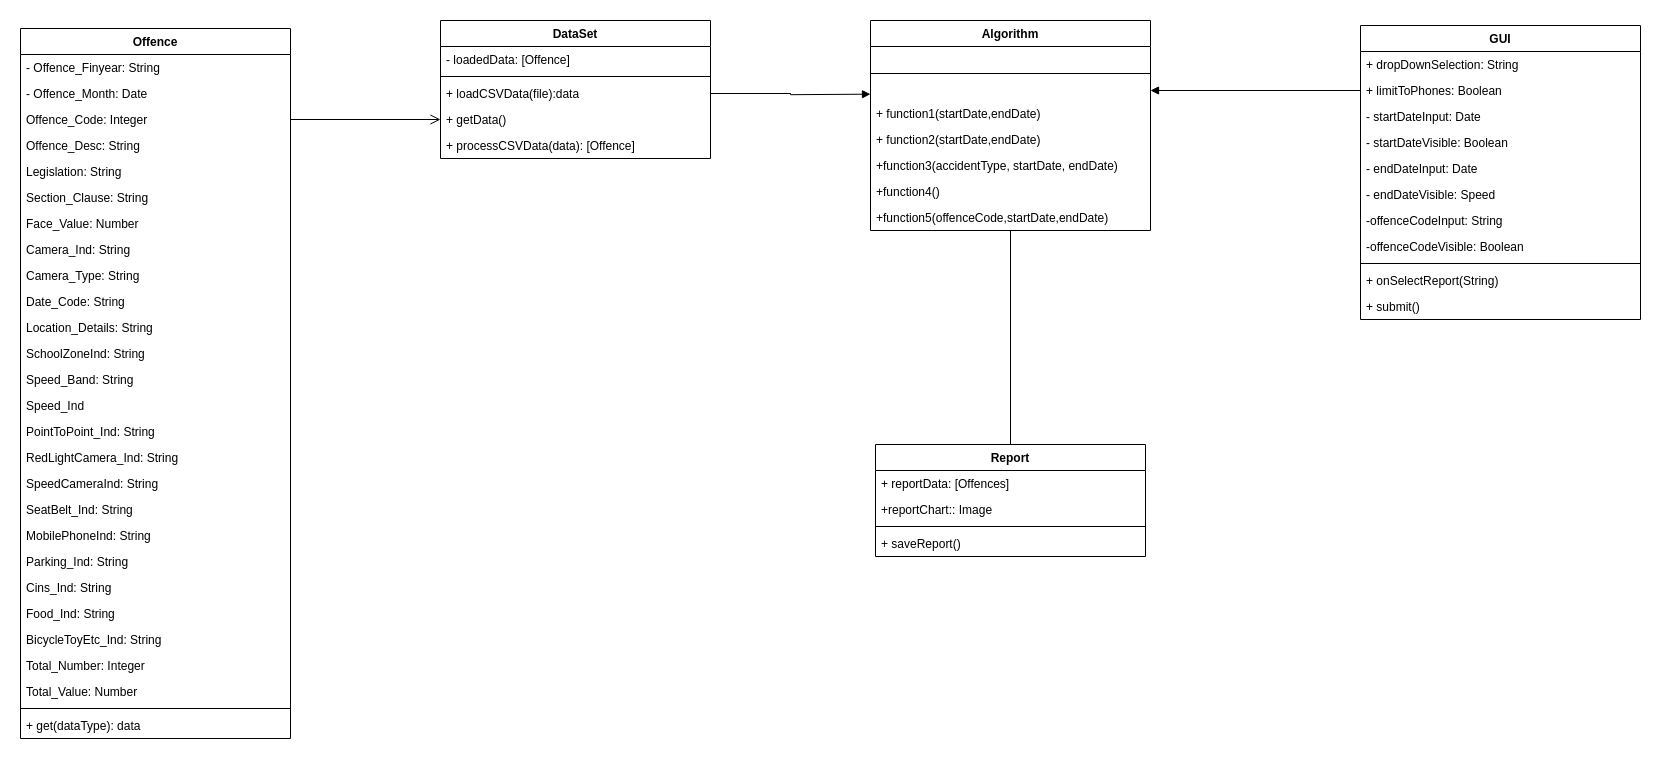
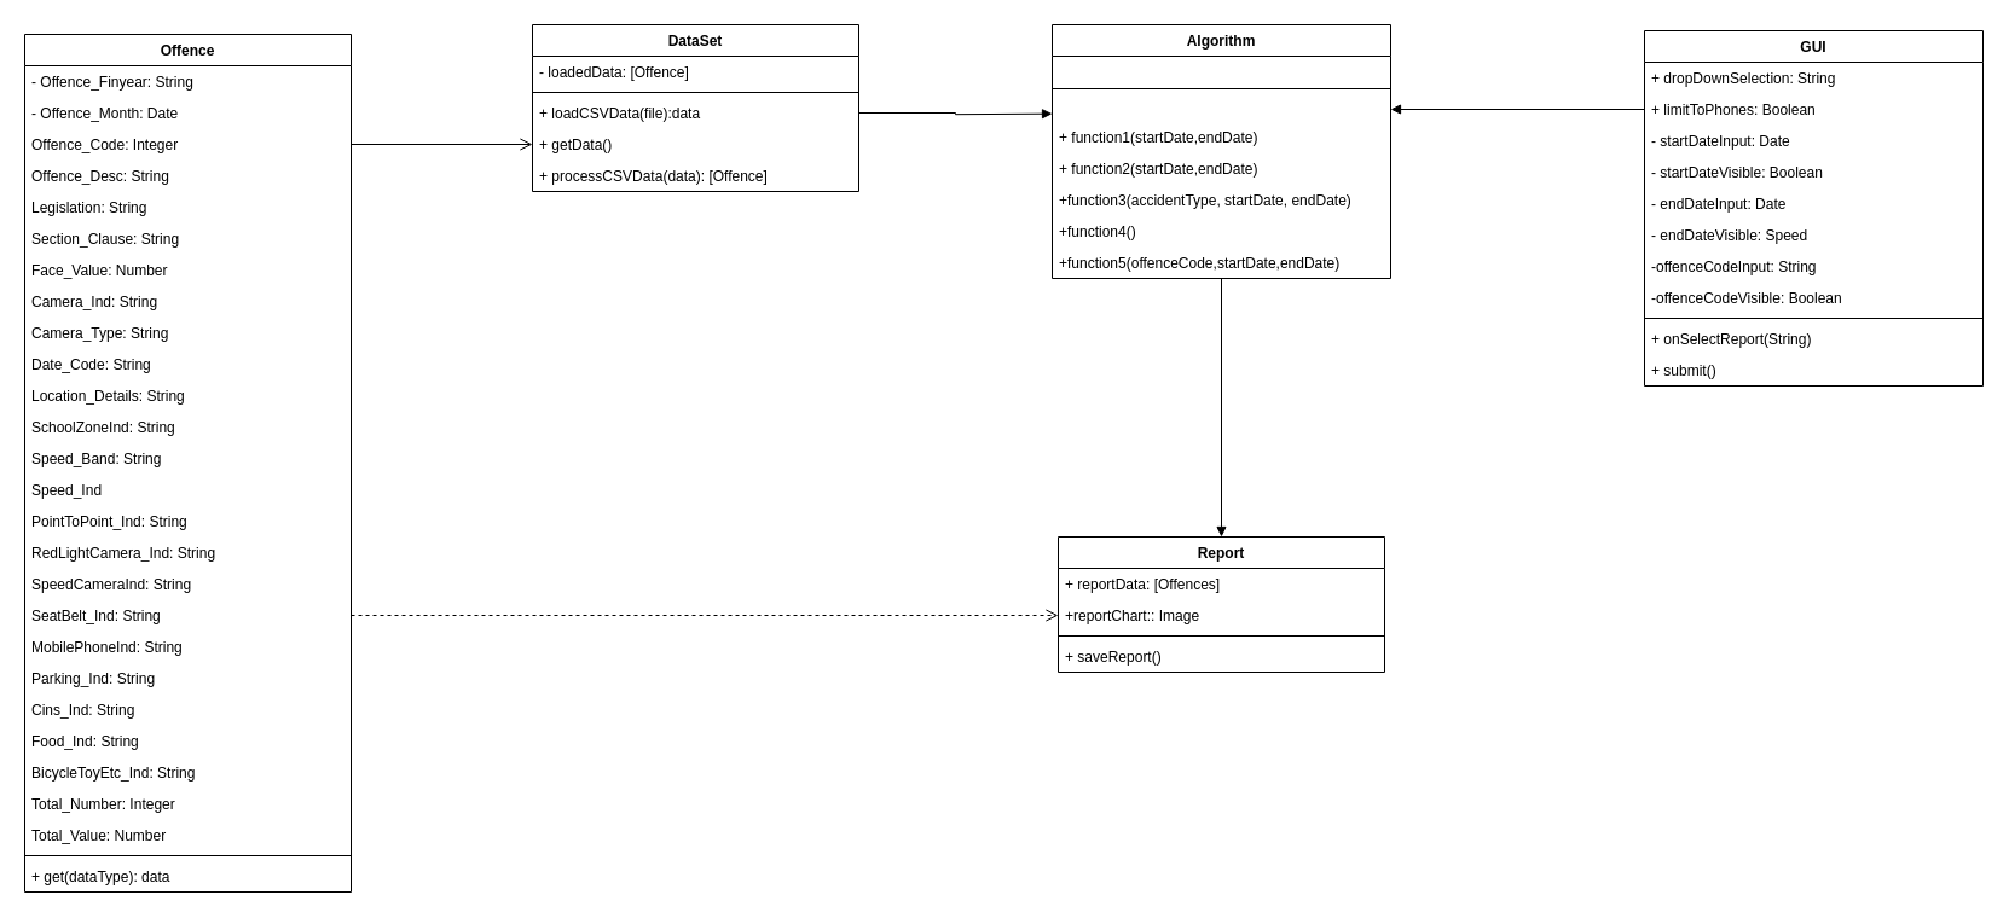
- <mxCell id="48" style="edgeStyle=orthogonalEdgeStyle;rounded=0;orthogonalLoop=1;jettySize=auto;html=1;entryX=0.5;entryY=0;entryDx=0;entryDy=0;endArrow=none;endFill=1;endSize=6;" edge="1" parent="1" source="49" target="56"><mxGeometry relative="1" as="geometry" /></mxCell>
+ <mxCell id="48" style="edgeStyle=orthogonalEdgeStyle;rounded=0;orthogonalLoop=1;jettySize=auto;html=1;entryX=0.5;entryY=0;entryDx=0;entryDy=0;endArrow=block;endFill=1;endSize=6;" edge="1" parent="1" source="49" target="56"><mxGeometry relative="1" as="geometry" /></mxCell>
+ <mxCell id="64" style="edgeStyle=orthogonalEdgeStyle;rounded=0;orthogonalLoop=1;jettySize=auto;html=1;exitX=1;exitY=0.5;exitDx=0;exitDy=0;entryX=0;entryY=0.5;entryDx=0;entryDy=0;dashed=1;fontSize=13;endArrow=open;endFill=0;startSize=8;endSize=8;sourcePerimeterSpacing=6;targetPerimeterSpacing=6;strokeWidth=1;" edge="1" parent="1" source="20" target="58"><mxGeometry relative="1" as="geometry" /></mxCell>
